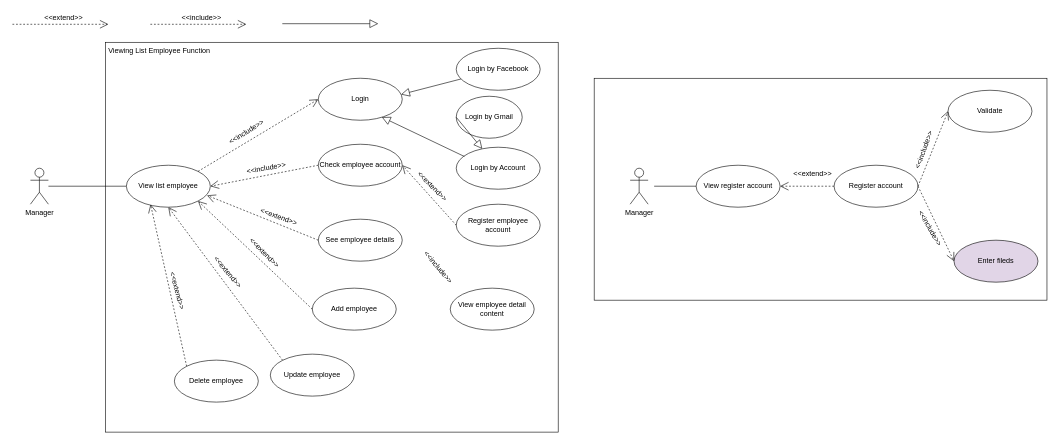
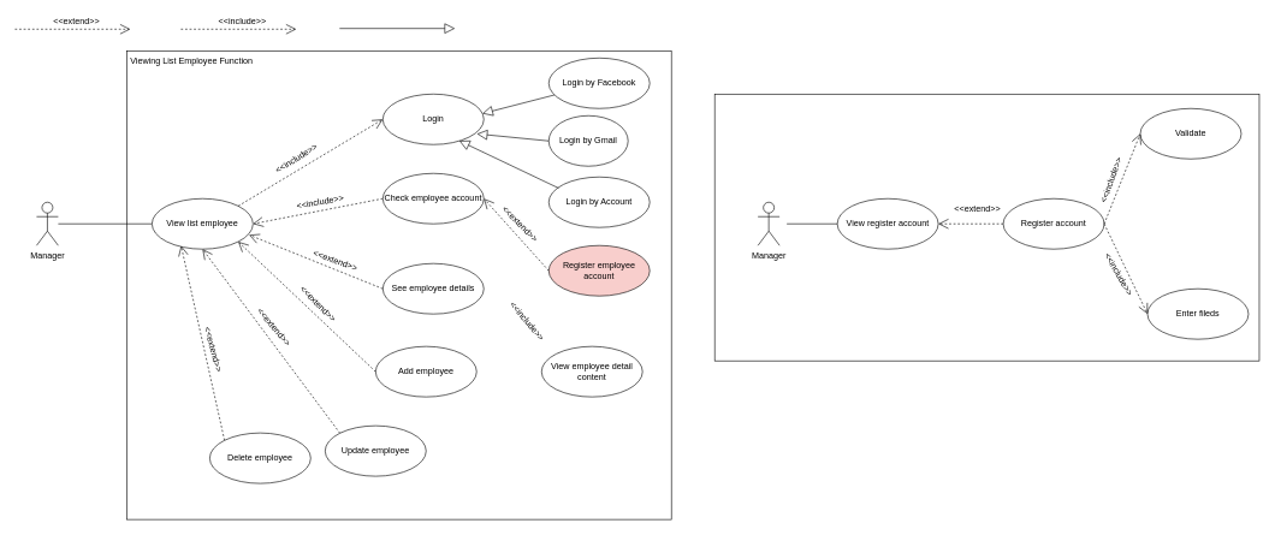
- <mxCell id="31" value="" style="endArrow=block;endFill=0;endSize=12;html=1;exitX=0;exitY=0.5;exitDx=0;exitDy=0;" parent="1" source="29" target="48" edge="1"><mxGeometry width="160" relative="1" as="geometry"><mxPoint x="720.98" y="256.98" as="sourcePoint" /><mxPoint x="610" y="250" as="targetPoint" /></mxGeometry></mxCell>
+ <mxCell id="31" value="" style="endArrow=block;endFill=0;endSize=12;html=1;entryX=0.932;entryY=0.788;entryDx=0;entryDy=0;entryPerimeter=0;exitX=0;exitY=0.5;exitDx=0;exitDy=0;" parent="1" source="29" target="14" edge="1"><mxGeometry width="160" relative="1" as="geometry"><mxPoint x="720.98" y="256.98" as="sourcePoint" /><mxPoint x="610" y="250" as="targetPoint" /></mxGeometry></mxCell>
- <mxCell id="33" value="Register employee account" style="ellipse;whiteSpace=wrap;html=1;strokeColor=#000000;" parent="1" vertex="1"><mxGeometry x="760" y="340" width="140" height="70" as="geometry" /></mxCell>
+ <mxCell id="33" value="Register employee account" style="ellipse;whiteSpace=wrap;html=1;strokeColor=#000000;fillColor=#f8cecc;" parent="1" vertex="1"><mxGeometry x="760" y="340" width="140" height="70" as="geometry" /></mxCell>
- <mxCell id="55" value="Enter fileds" style="ellipse;whiteSpace=wrap;html=1;fillColor=#e1d5e7;" vertex="1" parent="1"><mxGeometry x="1590" y="400" width="140" height="70" as="geometry" /></mxCell>
+ <mxCell id="55" value="Enter fileds" style="ellipse;whiteSpace=wrap;html=1;" vertex="1" parent="1"><mxGeometry x="1590" y="400" width="140" height="70" as="geometry" /></mxCell>
